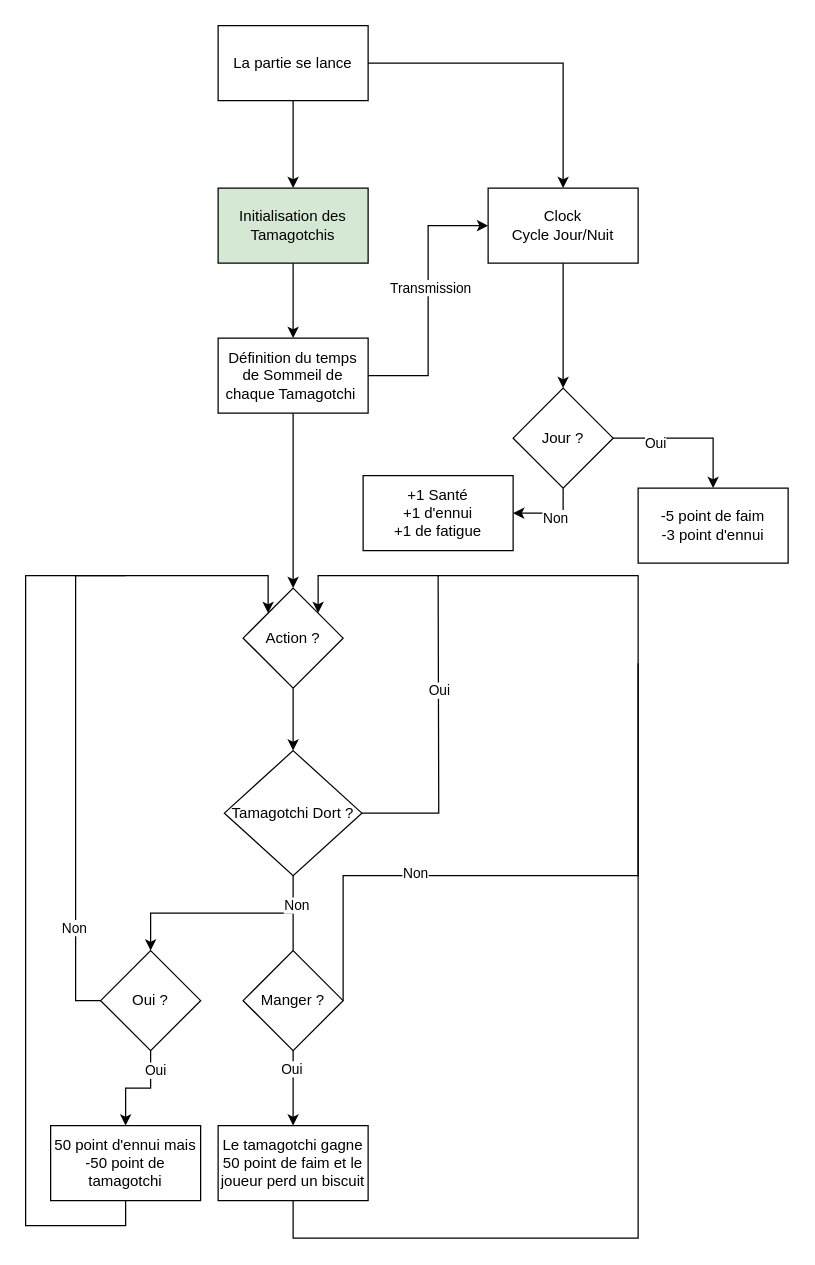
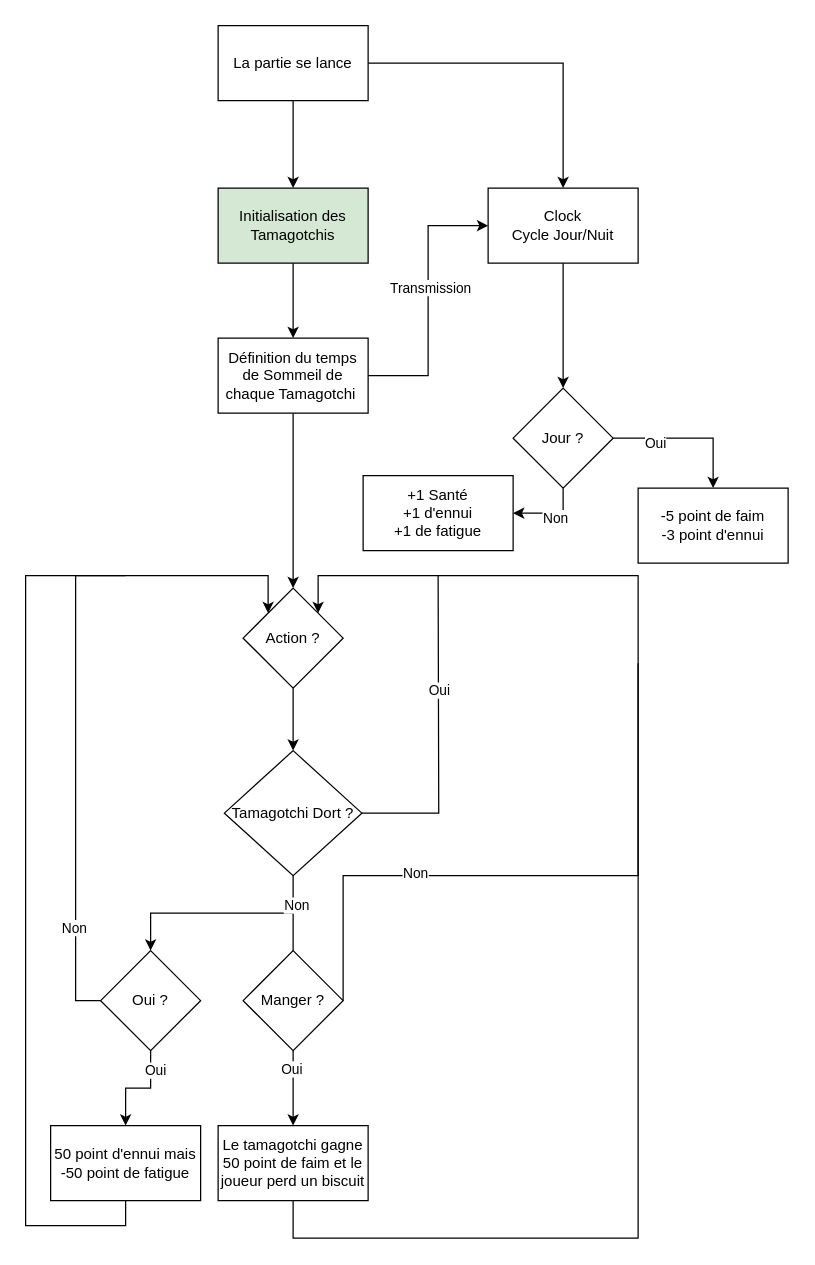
- <mxCell id="25" value="50 point d'ennui mais -50 point de tamagotchi" style="rounded=0;whiteSpace=wrap;html=1;" vertex="1" parent="1"><mxGeometry x="40" y="900" width="120" height="60" as="geometry" /></mxCell>
+ <mxCell id="25" value="50 point d'ennui mais -50 point de fatigue" style="rounded=0;whiteSpace=wrap;html=1;" vertex="1" parent="1"><mxGeometry x="40" y="900" width="120" height="60" as="geometry" /></mxCell>
